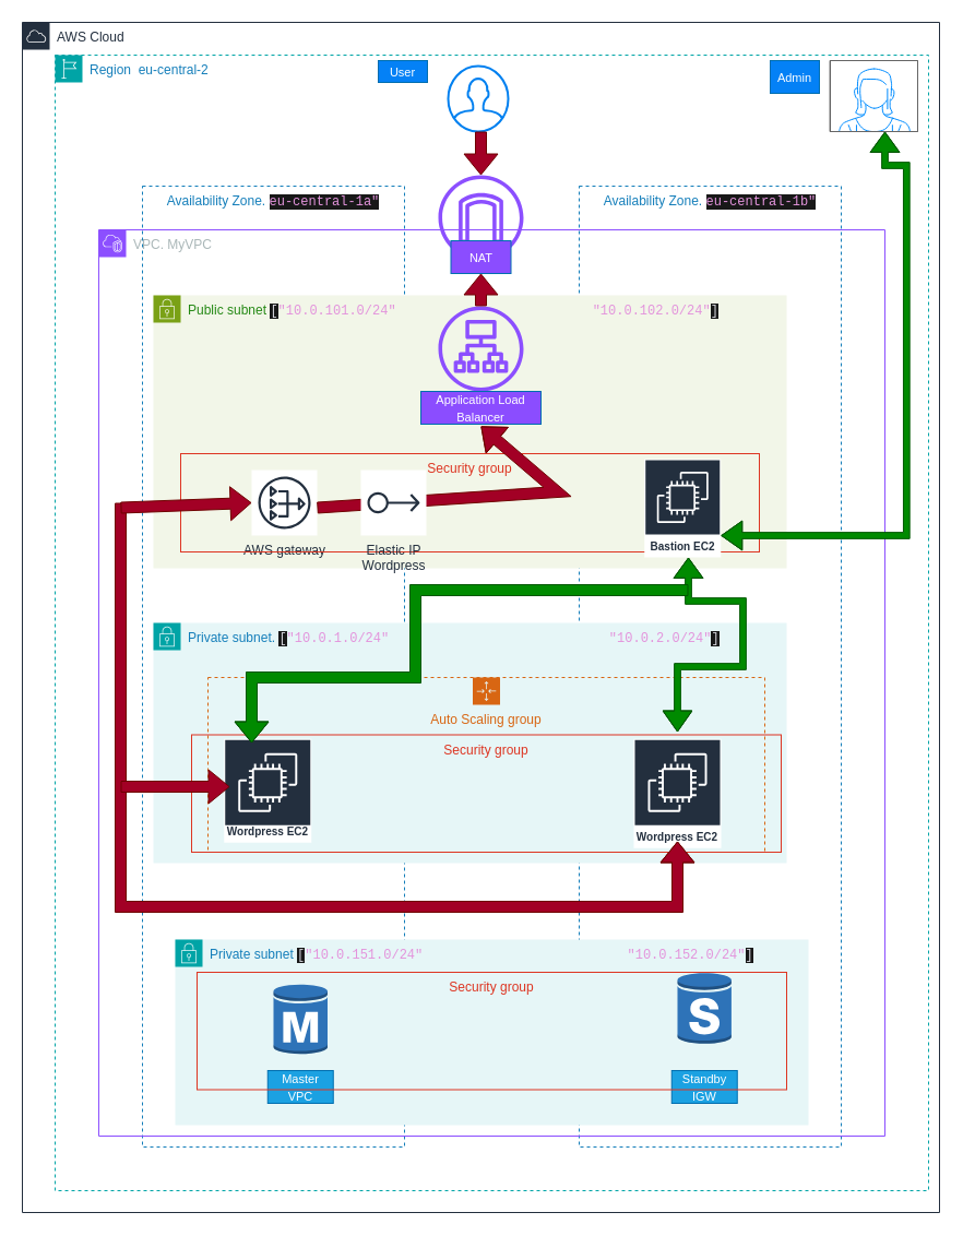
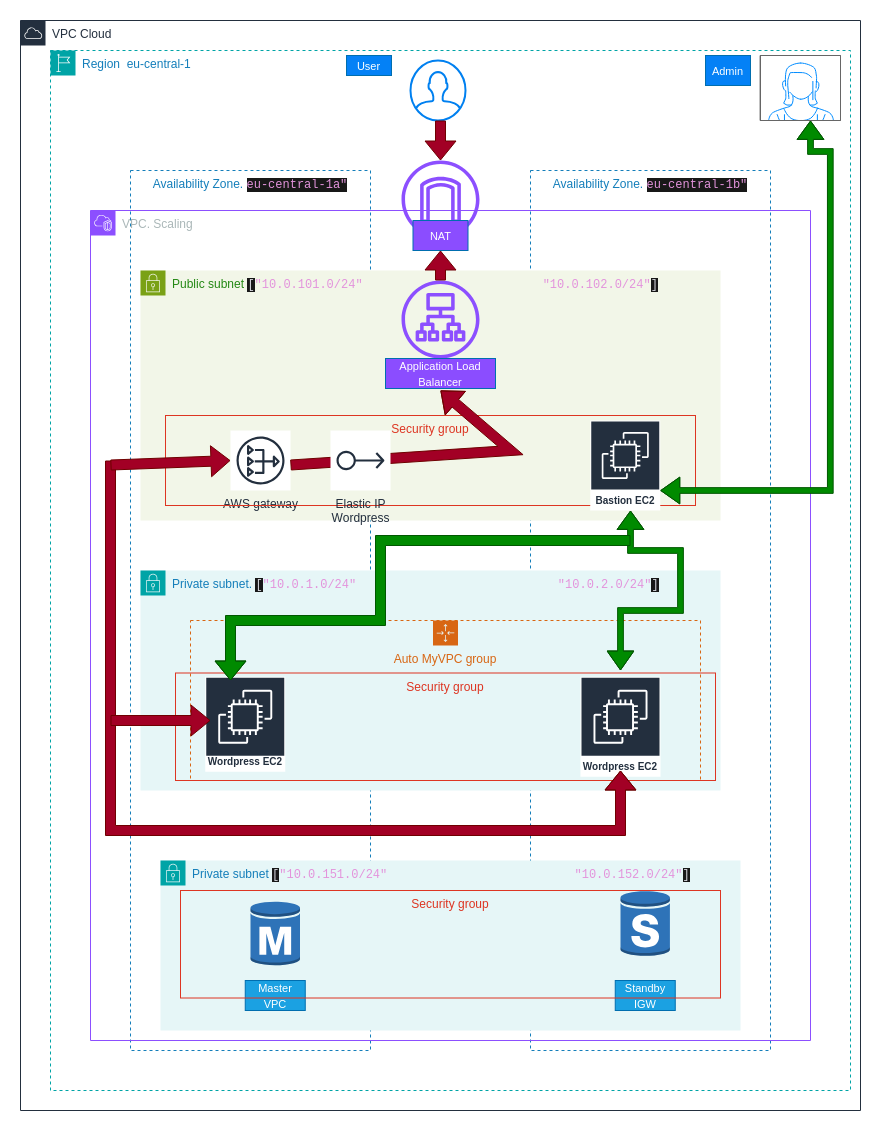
- <mxCell id="2" value="AWS Cloud" style="points=[[0,0],[0.25,0],[0.5,0],[0.75,0],[1,0],[1,0.25],[1,0.5],[1,0.75],[1,1],[0.75,1],[0.5,1],[0.25,1],[0,1],[0,0.75],[0,0.5],[0,0.25]];outlineConnect=0;gradientColor=none;html=1;whiteSpace=wrap;fontSize=12;fontStyle=0;container=1;pointerEvents=0;collapsible=0;recursiveResize=0;shape=mxgraph.aws4.group;grIcon=mxgraph.aws4.group_aws_cloud;strokeColor=#232F3E;fillColor=none;verticalAlign=top;align=left;spacingLeft=30;fontColor=#232F3E;dashed=0;movable=0;resizable=0;rotatable=0;deletable=0;editable=0;locked=1;connectable=0;" vertex="1" parent="1"><mxGeometry x="20" y="20" width="840" height="1090" as="geometry" /></mxCell>
+ <mxCell id="2" value="VPC Cloud" style="points=[[0,0],[0.25,0],[0.5,0],[0.75,0],[1,0],[1,0.25],[1,0.5],[1,0.75],[1,1],[0.75,1],[0.5,1],[0.25,1],[0,1],[0,0.75],[0,0.5],[0,0.25]];outlineConnect=0;gradientColor=none;html=1;whiteSpace=wrap;fontSize=12;fontStyle=0;container=1;pointerEvents=0;collapsible=0;recursiveResize=0;shape=mxgraph.aws4.group;grIcon=mxgraph.aws4.group_aws_cloud;strokeColor=#232F3E;fillColor=none;verticalAlign=top;align=left;spacingLeft=30;fontColor=#232F3E;dashed=0;movable=0;resizable=0;rotatable=0;deletable=0;editable=0;locked=1;connectable=0;" vertex="1" parent="1"><mxGeometry x="20" y="20" width="840" height="1090" as="geometry" /></mxCell>
- <mxCell id="5" value="Region&amp;nbsp; eu-central-2" style="points=[[0,0],[0.25,0],[0.5,0],[0.75,0],[1,0],[1,0.25],[1,0.5],[1,0.75],[1,1],[0.75,1],[0.5,1],[0.25,1],[0,1],[0,0.75],[0,0.5],[0,0.25]];outlineConnect=0;gradientColor=none;html=1;whiteSpace=wrap;fontSize=12;fontStyle=0;container=1;pointerEvents=0;collapsible=0;recursiveResize=0;shape=mxgraph.aws4.group;grIcon=mxgraph.aws4.group_region;strokeColor=#00A4A6;fillColor=none;verticalAlign=top;align=left;spacingLeft=30;fontColor=#147EBA;dashed=1;movable=0;resizable=0;rotatable=0;deletable=0;editable=0;locked=1;connectable=0;" vertex="1" parent="2"><mxGeometry x="30" y="30" width="800" height="1040" as="geometry" /></mxCell>
+ <mxCell id="5" value="Region&amp;nbsp; eu-central-1" style="points=[[0,0],[0.25,0],[0.5,0],[0.75,0],[1,0],[1,0.25],[1,0.5],[1,0.75],[1,1],[0.75,1],[0.5,1],[0.25,1],[0,1],[0,0.75],[0,0.5],[0,0.25]];outlineConnect=0;gradientColor=none;html=1;whiteSpace=wrap;fontSize=12;fontStyle=0;container=1;pointerEvents=0;collapsible=0;recursiveResize=0;shape=mxgraph.aws4.group;grIcon=mxgraph.aws4.group_region;strokeColor=#00A4A6;fillColor=none;verticalAlign=top;align=left;spacingLeft=30;fontColor=#147EBA;dashed=1;movable=0;resizable=0;rotatable=0;deletable=0;editable=0;locked=1;connectable=0;" vertex="1" parent="2"><mxGeometry x="30" y="30" width="800" height="1040" as="geometry" /></mxCell>
- <mxCell id="6" value="VPC. MyVPC" style="points=[[0,0],[0.25,0],[0.5,0],[0.75,0],[1,0],[1,0.25],[1,0.5],[1,0.75],[1,1],[0.75,1],[0.5,1],[0.25,1],[0,1],[0,0.75],[0,0.5],[0,0.25]];outlineConnect=0;gradientColor=none;html=1;whiteSpace=wrap;fontSize=12;fontStyle=0;container=1;pointerEvents=0;collapsible=0;recursiveResize=0;shape=mxgraph.aws4.group;grIcon=mxgraph.aws4.group_vpc2;strokeColor=#8C4FFF;fillColor=none;verticalAlign=top;align=left;spacingLeft=30;fontColor=#AAB7B8;dashed=0;movable=0;resizable=0;rotatable=0;deletable=0;editable=0;locked=1;connectable=0;" vertex="1" parent="1"><mxGeometry x="90" y="210" width="720" height="830" as="geometry" /></mxCell>
+ <mxCell id="6" value="VPC. Scaling" style="points=[[0,0],[0.25,0],[0.5,0],[0.75,0],[1,0],[1,0.25],[1,0.5],[1,0.75],[1,1],[0.75,1],[0.5,1],[0.25,1],[0,1],[0,0.75],[0,0.5],[0,0.25]];outlineConnect=0;gradientColor=none;html=1;whiteSpace=wrap;fontSize=12;fontStyle=0;container=1;pointerEvents=0;collapsible=0;recursiveResize=0;shape=mxgraph.aws4.group;grIcon=mxgraph.aws4.group_vpc2;strokeColor=#8C4FFF;fillColor=none;verticalAlign=top;align=left;spacingLeft=30;fontColor=#AAB7B8;dashed=0;movable=0;resizable=0;rotatable=0;deletable=0;editable=0;locked=1;connectable=0;" vertex="1" parent="1"><mxGeometry x="90" y="210" width="720" height="830" as="geometry" /></mxCell>
- <mxCell id="13" value="Auto Scaling group" style="points=[[0,0],[0.25,0],[0.5,0],[0.75,0],[1,0],[1,0.25],[1,0.5],[1,0.75],[1,1],[0.75,1],[0.5,1],[0.25,1],[0,1],[0,0.75],[0,0.5],[0,0.25]];outlineConnect=0;gradientColor=none;html=1;whiteSpace=wrap;fontSize=12;fontStyle=0;container=1;pointerEvents=0;collapsible=0;recursiveResize=0;shape=mxgraph.aws4.groupCenter;grIcon=mxgraph.aws4.group_auto_scaling_group;grStroke=1;strokeColor=#D86613;fillColor=none;verticalAlign=top;align=center;fontColor=#D86613;dashed=1;spacingTop=25;movable=0;resizable=0;rotatable=0;deletable=0;editable=0;locked=1;connectable=0;" vertex="1" parent="12"><mxGeometry x="50" y="50" width="510" height="160" as="geometry" /></mxCell>
+ <mxCell id="13" value="Auto MyVPC group" style="points=[[0,0],[0.25,0],[0.5,0],[0.75,0],[1,0],[1,0.25],[1,0.5],[1,0.75],[1,1],[0.75,1],[0.5,1],[0.25,1],[0,1],[0,0.75],[0,0.5],[0,0.25]];outlineConnect=0;gradientColor=none;html=1;whiteSpace=wrap;fontSize=12;fontStyle=0;container=1;pointerEvents=0;collapsible=0;recursiveResize=0;shape=mxgraph.aws4.groupCenter;grIcon=mxgraph.aws4.group_auto_scaling_group;grStroke=1;strokeColor=#D86613;fillColor=none;verticalAlign=top;align=center;fontColor=#D86613;dashed=1;spacingTop=25;movable=0;resizable=0;rotatable=0;deletable=0;editable=0;locked=1;connectable=0;" vertex="1" parent="12"><mxGeometry x="50" y="50" width="510" height="160" as="geometry" /></mxCell>
